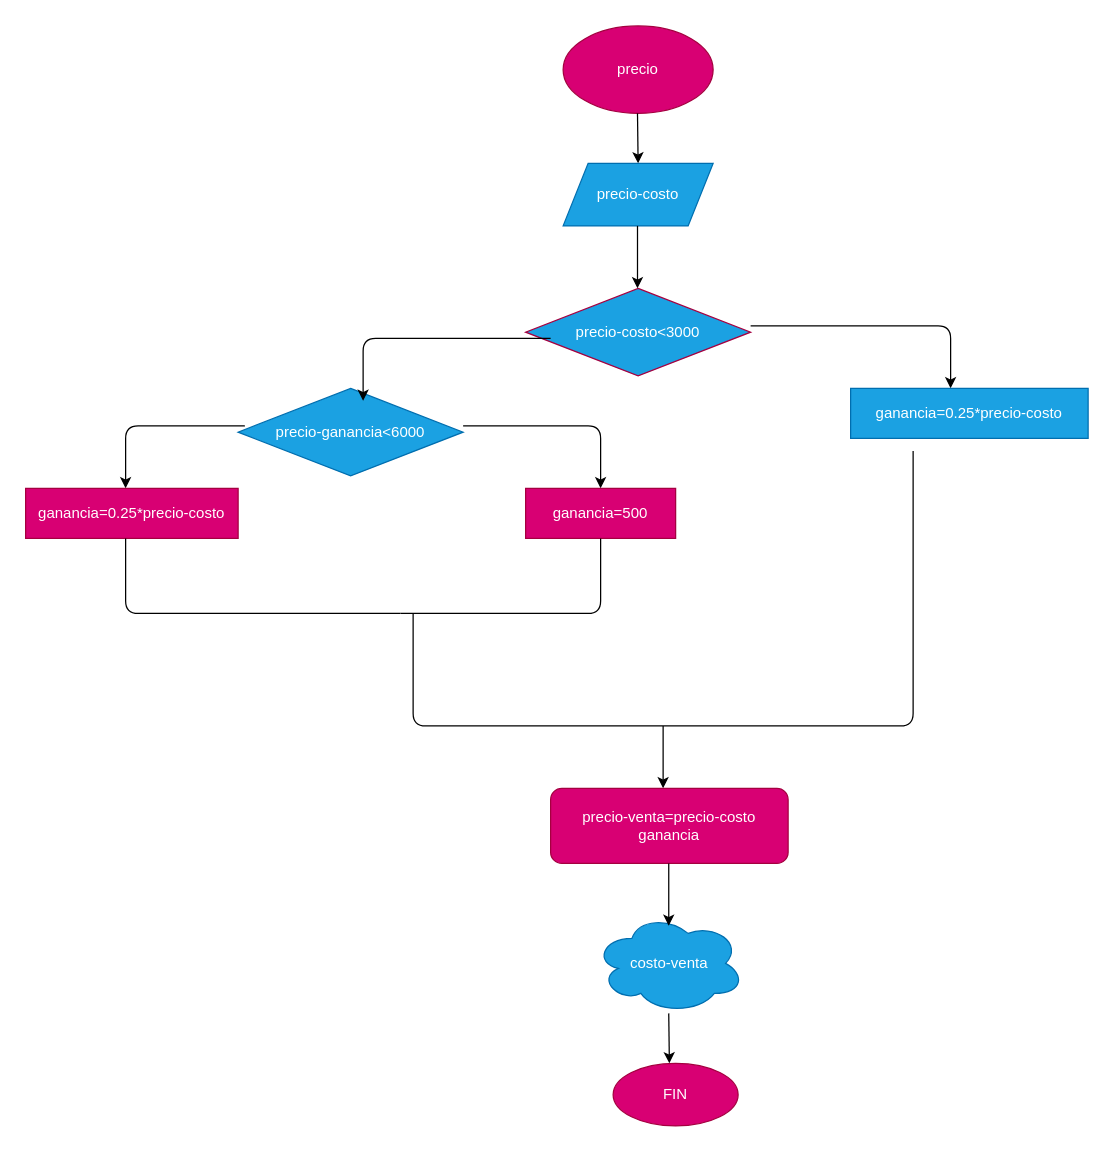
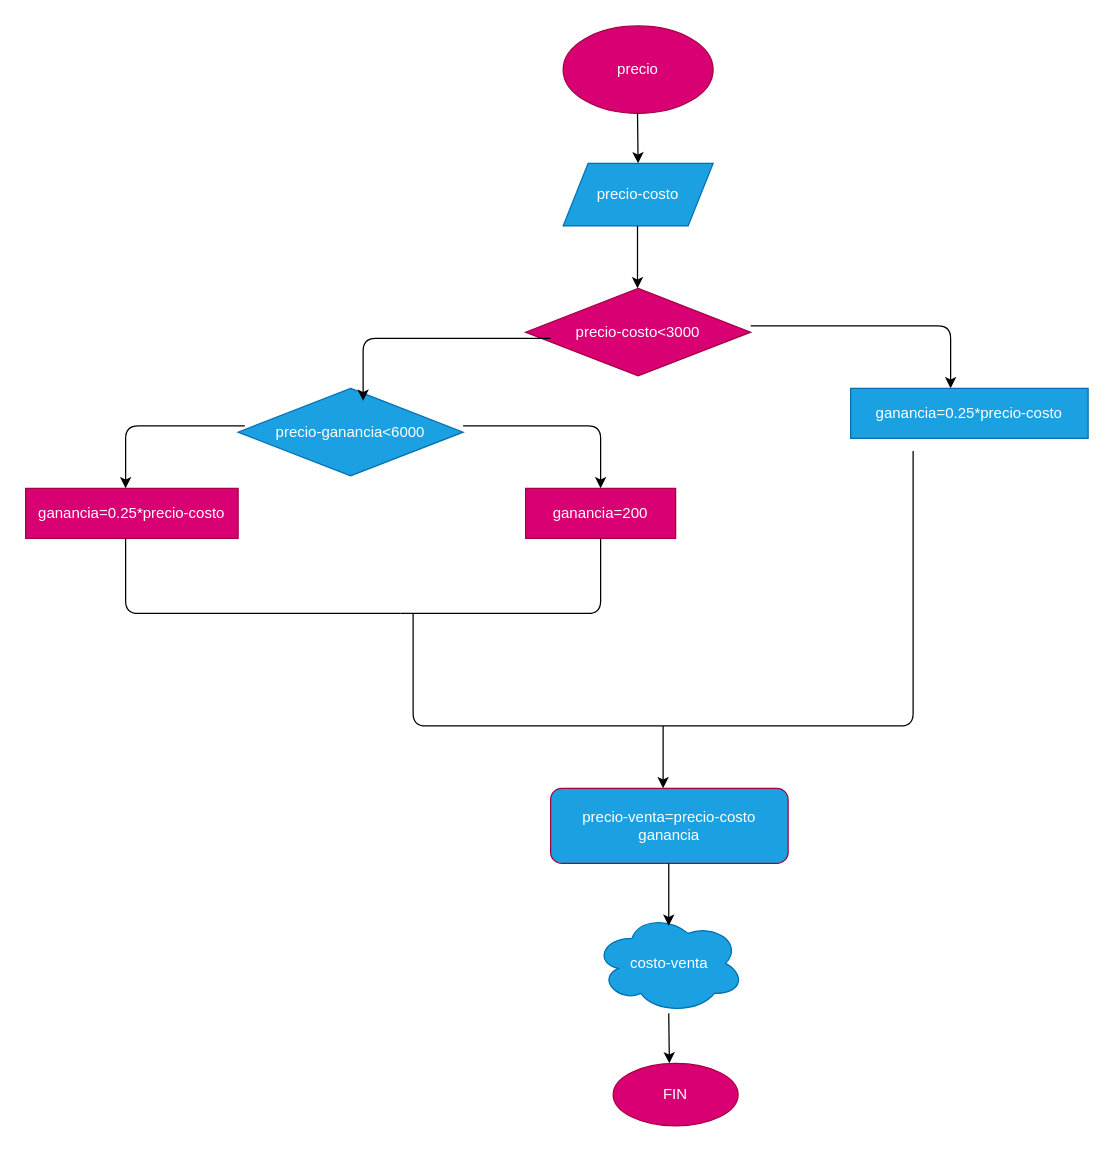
- <mxCell id="5" value="precio-costo&amp;lt;3000" style="rhombus;whiteSpace=wrap;html=1;fillColor=#1ba1e2;fontColor=#ffffff;strokeColor=#A50040;" vertex="1" parent="1"><mxGeometry x="420" y="230" width="180" height="70" as="geometry" /></mxCell>
+ <mxCell id="5" value="precio-costo&amp;lt;3000" style="rhombus;whiteSpace=wrap;html=1;fillColor=#d80073;fontColor=#ffffff;strokeColor=#A50040;" vertex="1" parent="1"><mxGeometry x="420" y="230" width="180" height="70" as="geometry" /></mxCell>
- <mxCell id="14" value="ganancia=500" style="rounded=0;whiteSpace=wrap;html=1;fillColor=#d80073;fontColor=#ffffff;strokeColor=#A50040;" vertex="1" parent="1"><mxGeometry x="420" y="390" width="120" height="40" as="geometry" /></mxCell>
+ <mxCell id="14" value="ganancia=200" style="rounded=0;whiteSpace=wrap;html=1;fillColor=#d80073;fontColor=#ffffff;strokeColor=#A50040;" vertex="1" parent="1"><mxGeometry x="420" y="390" width="120" height="40" as="geometry" /></mxCell>
- <mxCell id="19" value="precio-venta=precio-costo&lt;br&gt;ganancia" style="rounded=1;whiteSpace=wrap;html=1;fillColor=#d80073;fontColor=#ffffff;strokeColor=#A50040;" vertex="1" parent="1"><mxGeometry x="440" y="630" width="190" height="60" as="geometry" /></mxCell>
+ <mxCell id="19" value="precio-venta=precio-costo&lt;br&gt;ganancia" style="rounded=1;whiteSpace=wrap;html=1;fillColor=#1ba1e2;fontColor=#ffffff;strokeColor=#A50040;" vertex="1" parent="1"><mxGeometry x="440" y="630" width="190" height="60" as="geometry" /></mxCell>
